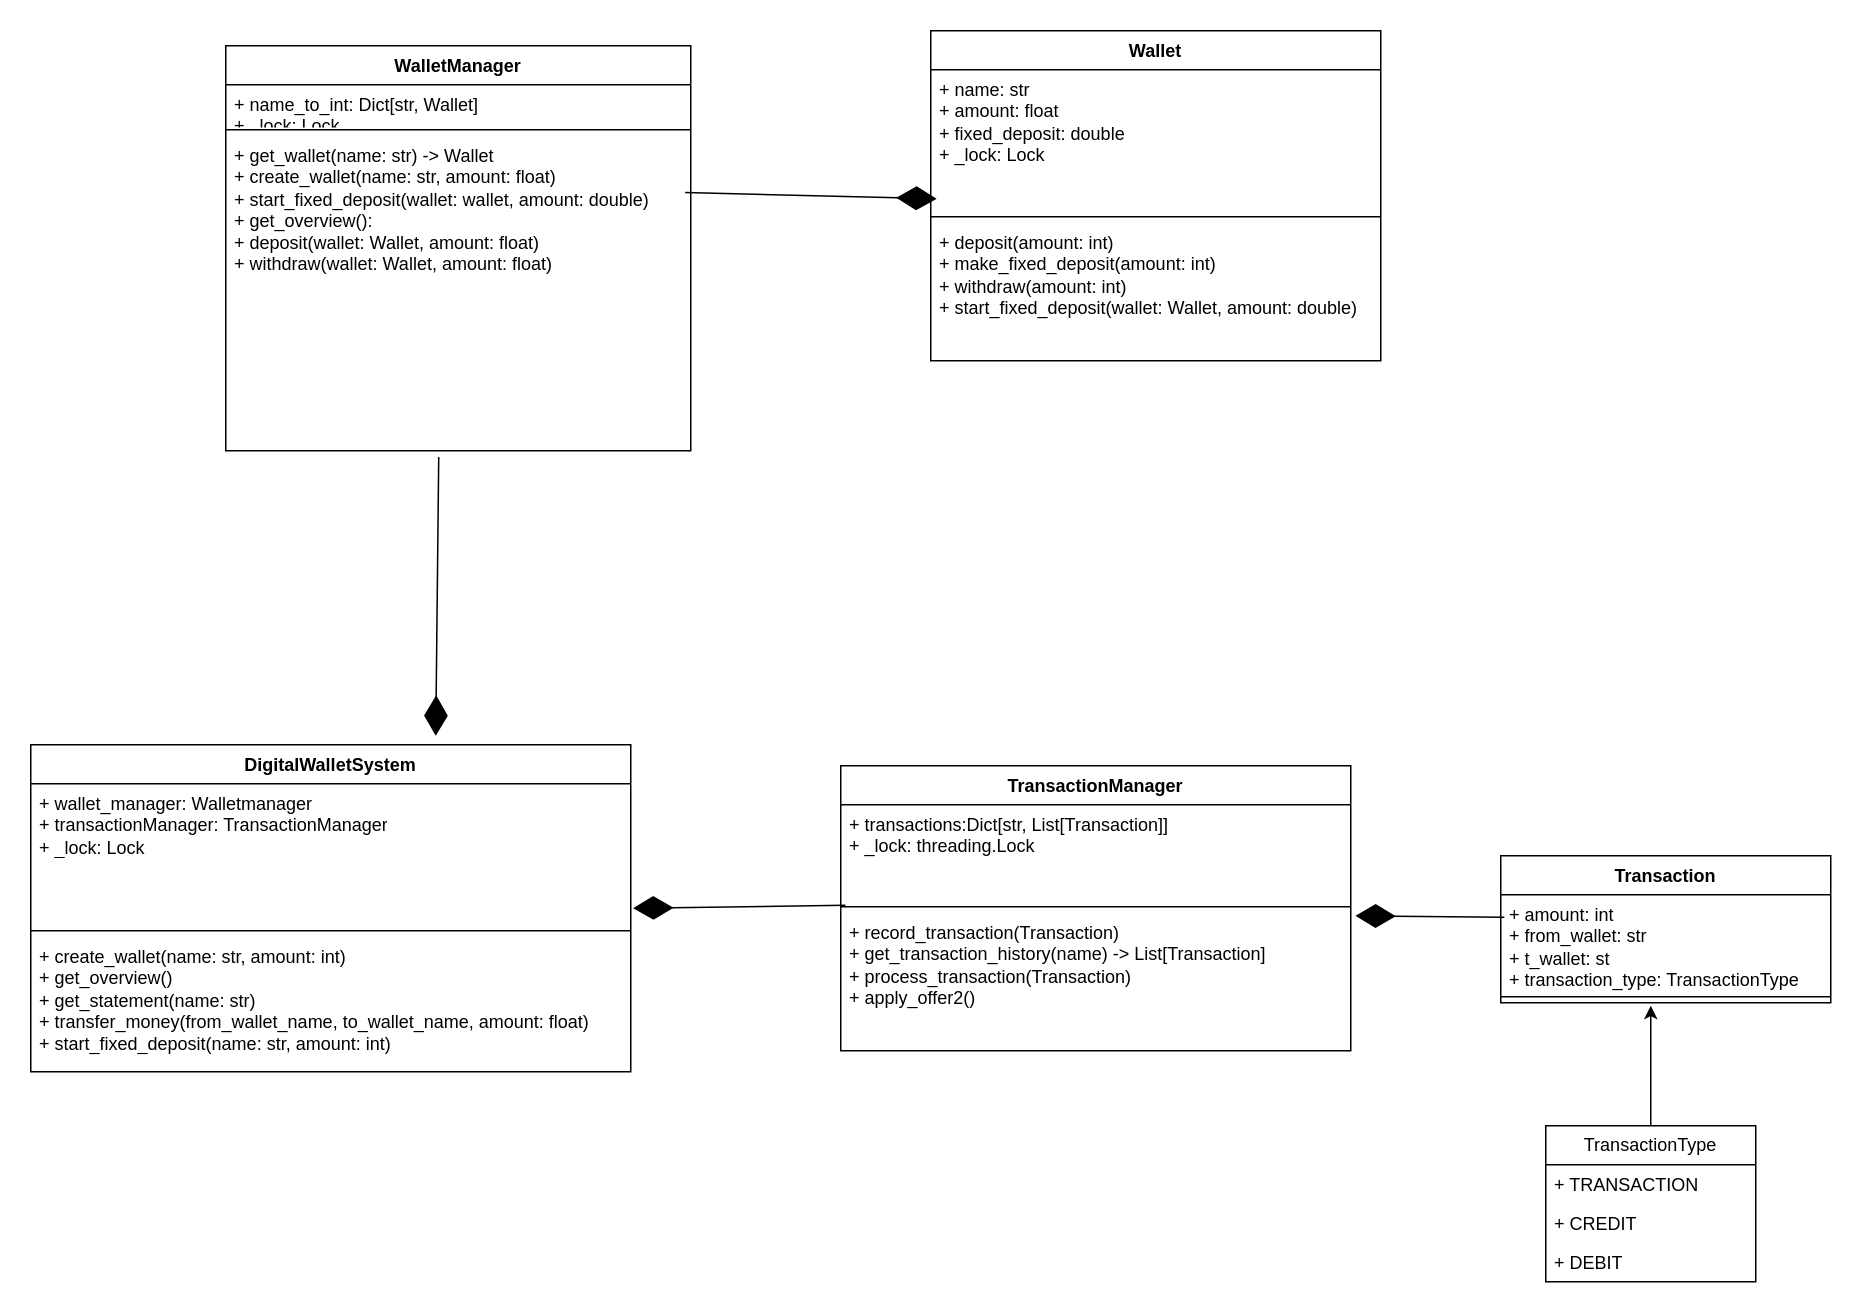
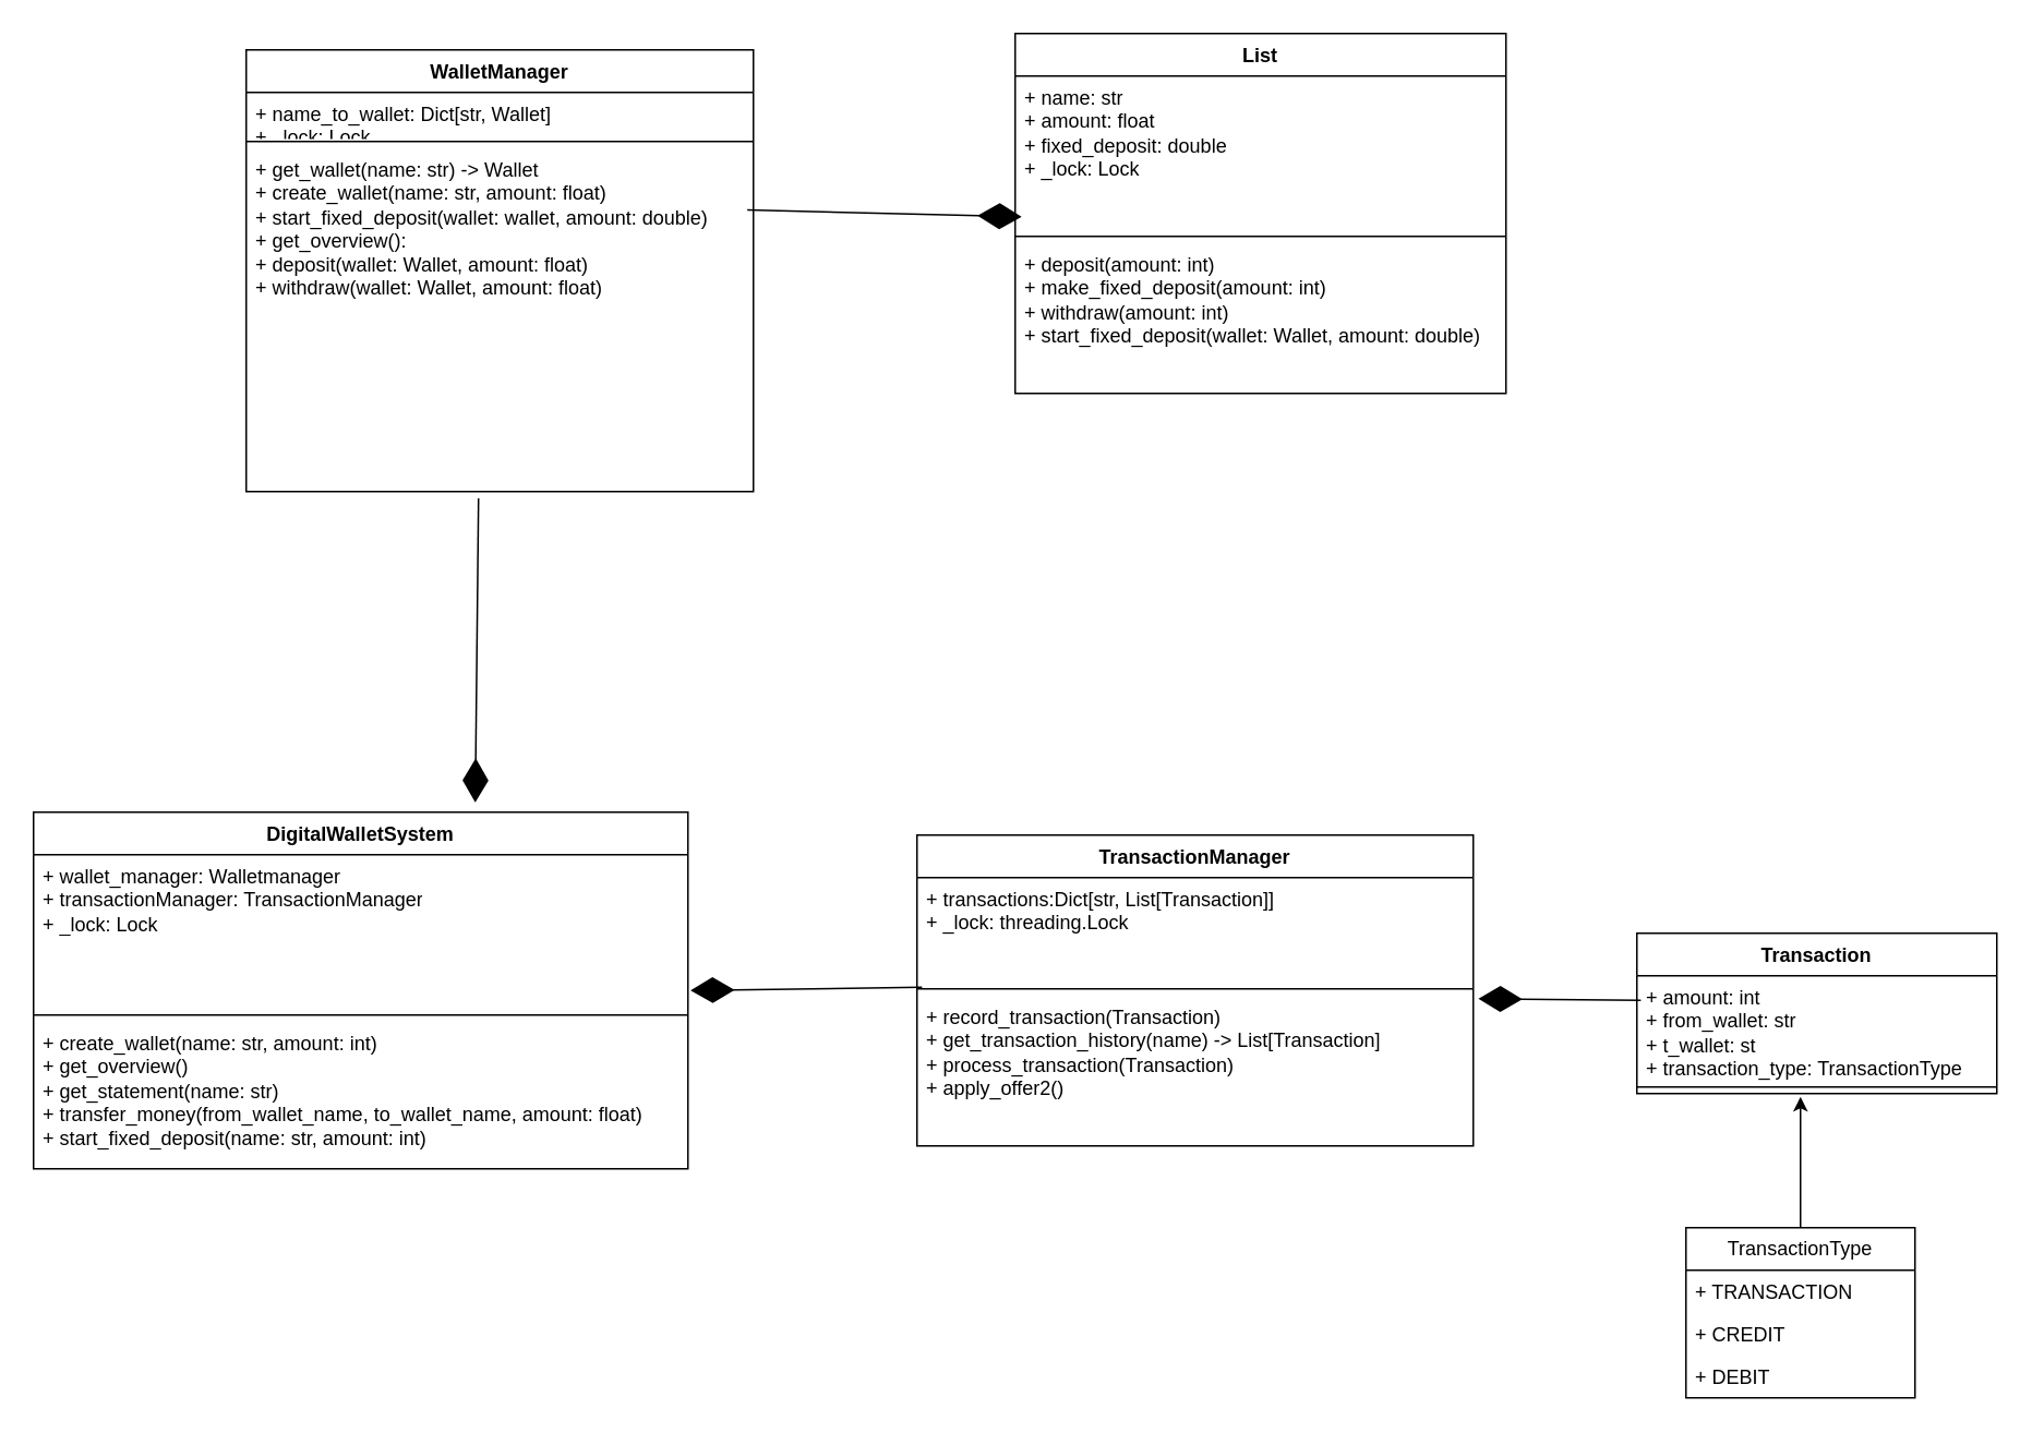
- <mxCell id="2" value="Wallet" style="swimlane;fontStyle=1;align=center;verticalAlign=top;childLayout=stackLayout;horizontal=1;startSize=26;horizontalStack=0;resizeParent=1;resizeParentMax=0;resizeLast=0;collapsible=1;marginBottom=0;whiteSpace=wrap;html=1;" parent="1" vertex="1"><mxGeometry x="620" y="20" width="300" height="220" as="geometry" /></mxCell>
+ <mxCell id="2" value="List" style="swimlane;fontStyle=1;align=center;verticalAlign=top;childLayout=stackLayout;horizontal=1;startSize=26;horizontalStack=0;resizeParent=1;resizeParentMax=0;resizeLast=0;collapsible=1;marginBottom=0;whiteSpace=wrap;html=1;" parent="1" vertex="1"><mxGeometry x="620" y="20" width="300" height="220" as="geometry" /></mxCell>
- <mxCell id="20" value="+ name_to_int: Dict[str, Wallet]&lt;div&gt;+ _lock: Lock&lt;/div&gt;" style="text;strokeColor=none;fillColor=none;align=left;verticalAlign=top;spacingLeft=4;spacingRight=4;overflow=hidden;rotatable=0;points=[[0,0.5],[1,0.5]];portConstraint=eastwest;whiteSpace=wrap;html=1;" parent="19" vertex="1"><mxGeometry y="26" width="310" height="26" as="geometry" /></mxCell>
+ <mxCell id="20" value="+ name_to_wallet: Dict[str, Wallet]&lt;div&gt;+ _lock: Lock&lt;/div&gt;" style="text;strokeColor=none;fillColor=none;align=left;verticalAlign=top;spacingLeft=4;spacingRight=4;overflow=hidden;rotatable=0;points=[[0,0.5],[1,0.5]];portConstraint=eastwest;whiteSpace=wrap;html=1;" parent="19" vertex="1"><mxGeometry y="26" width="310" height="26" as="geometry" /></mxCell>
